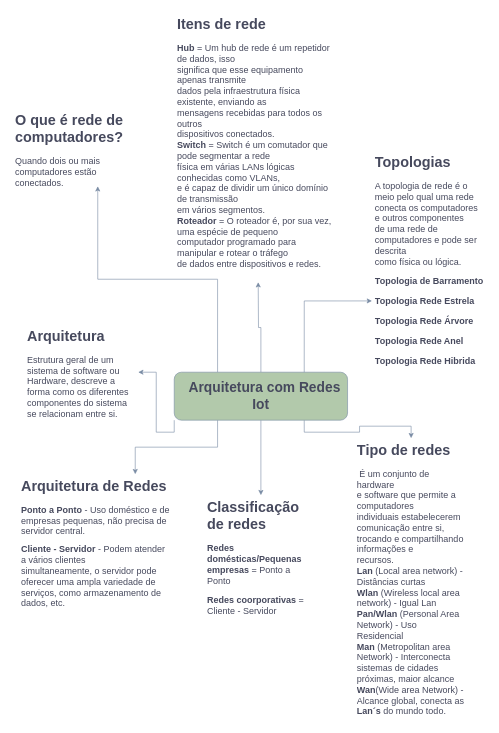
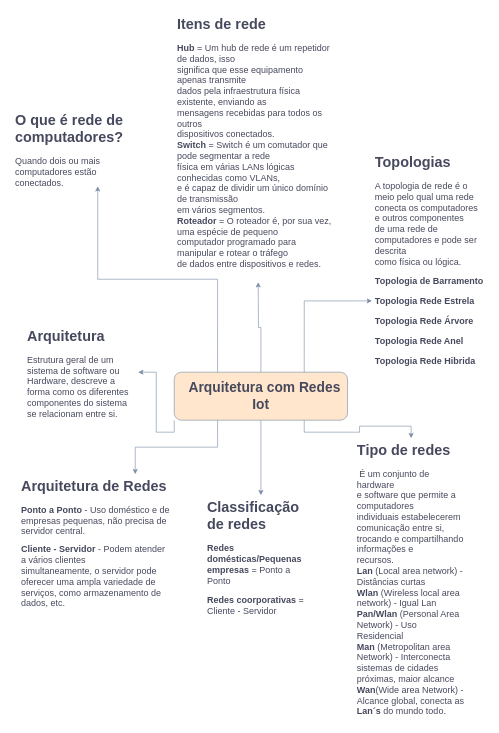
- <mxCell id="8" value="&lt;font style=&quot;font-size: 23px;&quot;&gt;&lt;b&gt;&amp;nbsp; &amp;nbsp;Arquitetura com Redes&amp;nbsp; &amp;nbsp; Iot&amp;nbsp;&amp;nbsp;&lt;/b&gt;&lt;/font&gt;" style="rounded=1;whiteSpace=wrap;html=1;labelBackgroundColor=none;fillColor=#B2C9AB;strokeColor=#788AA3;fontColor=#46495D;" parent="1" vertex="1"><mxGeometry x="290" y="620" width="289" height="80" as="geometry" /></mxCell>
+ <mxCell id="8" value="&lt;font style=&quot;font-size: 23px;&quot;&gt;&lt;b&gt;&amp;nbsp; &amp;nbsp;Arquitetura com Redes&amp;nbsp; &amp;nbsp; Iot&amp;nbsp;&amp;nbsp;&lt;/b&gt;&lt;/font&gt;" style="rounded=1;whiteSpace=wrap;html=1;labelBackgroundColor=none;fillColor=#ffe6cc;strokeColor=#788AA3;fontColor=#46495D;" parent="1" vertex="1"><mxGeometry x="290" y="620" width="289" height="80" as="geometry" /></mxCell>
